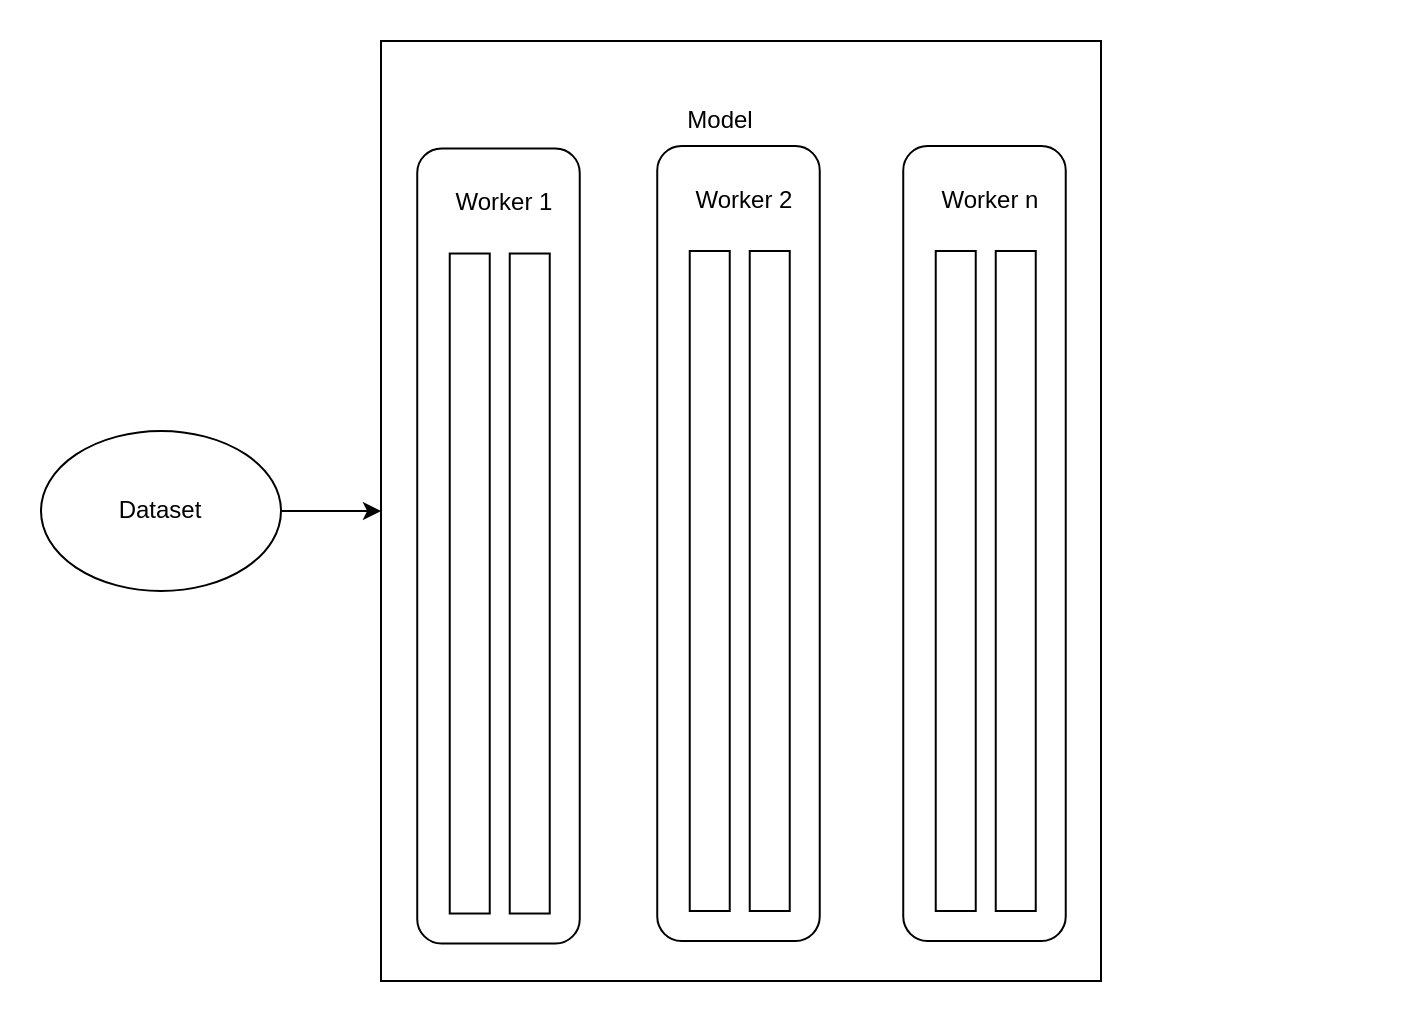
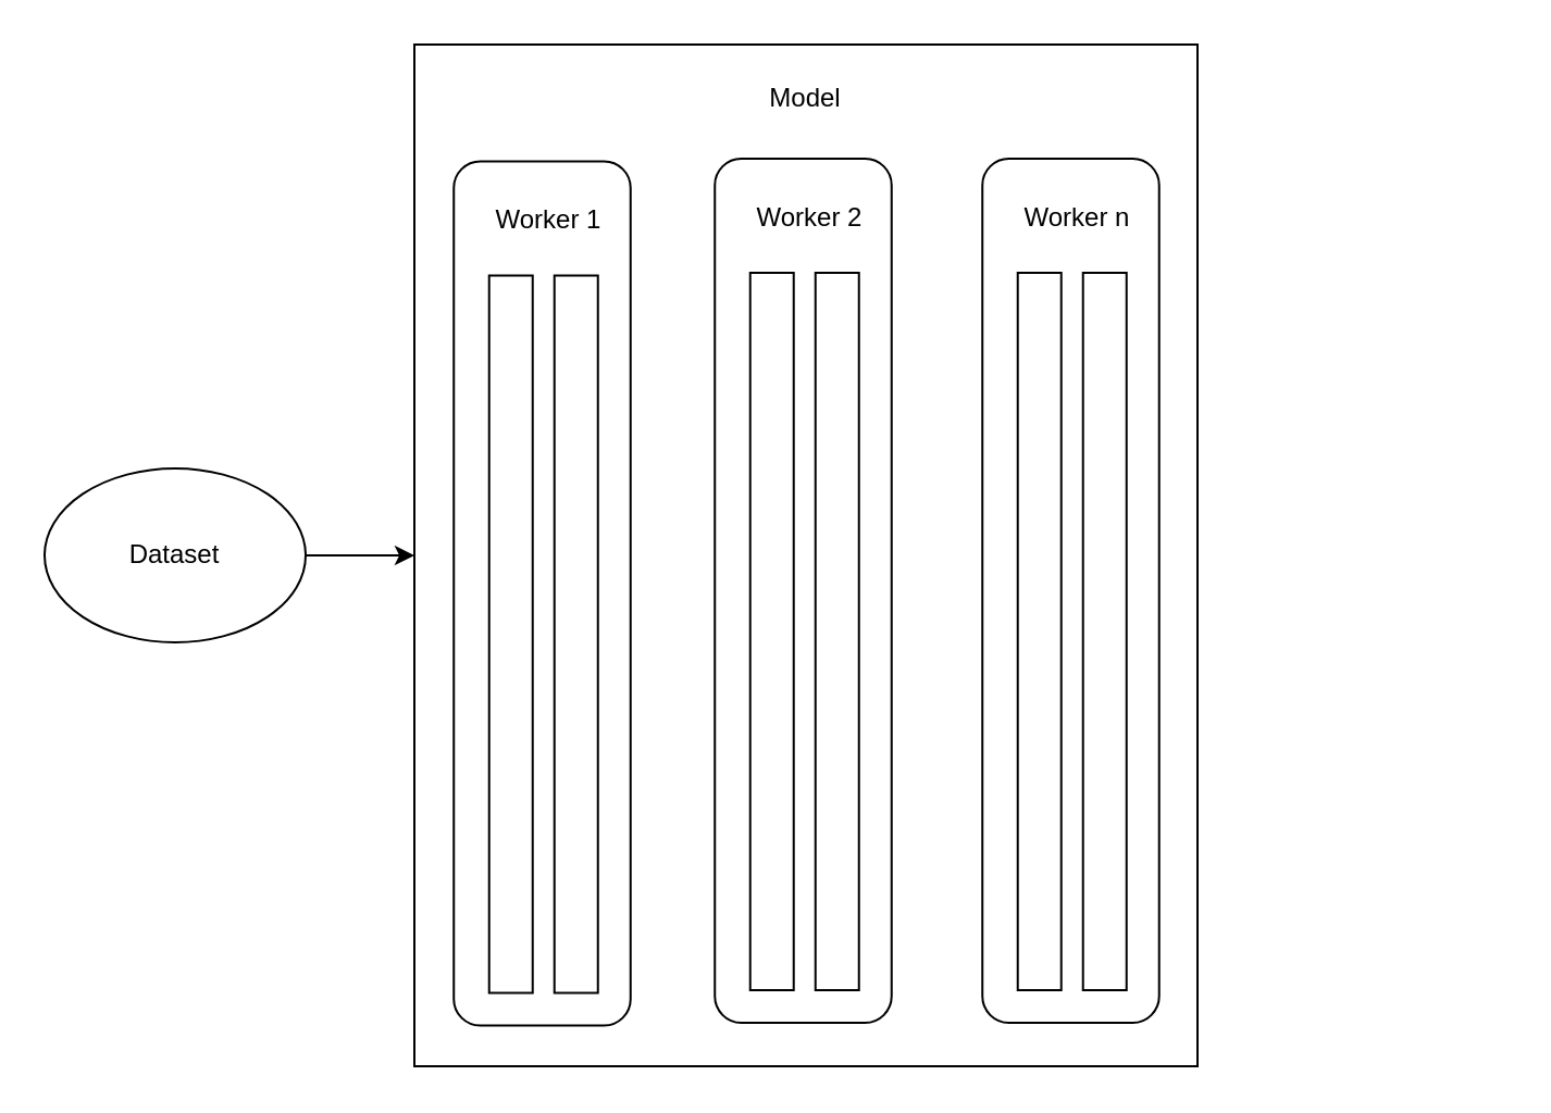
- <mxCell id="3" value="Model" style="text;html=1;strokeColor=none;fillColor=none;align=center;verticalAlign=middle;whiteSpace=wrap;rounded=0;" vertex="1" parent="1"><mxGeometry x="265" y="45" width="190" height="30" as="geometry" /></mxCell>
+ <mxCell id="3" value="Model" style="text;html=1;strokeColor=none;fillColor=none;align=center;verticalAlign=middle;whiteSpace=wrap;rounded=0;" vertex="1" parent="1"><mxGeometry x="275" y="30" width="190" height="30" as="geometry" /></mxCell>
